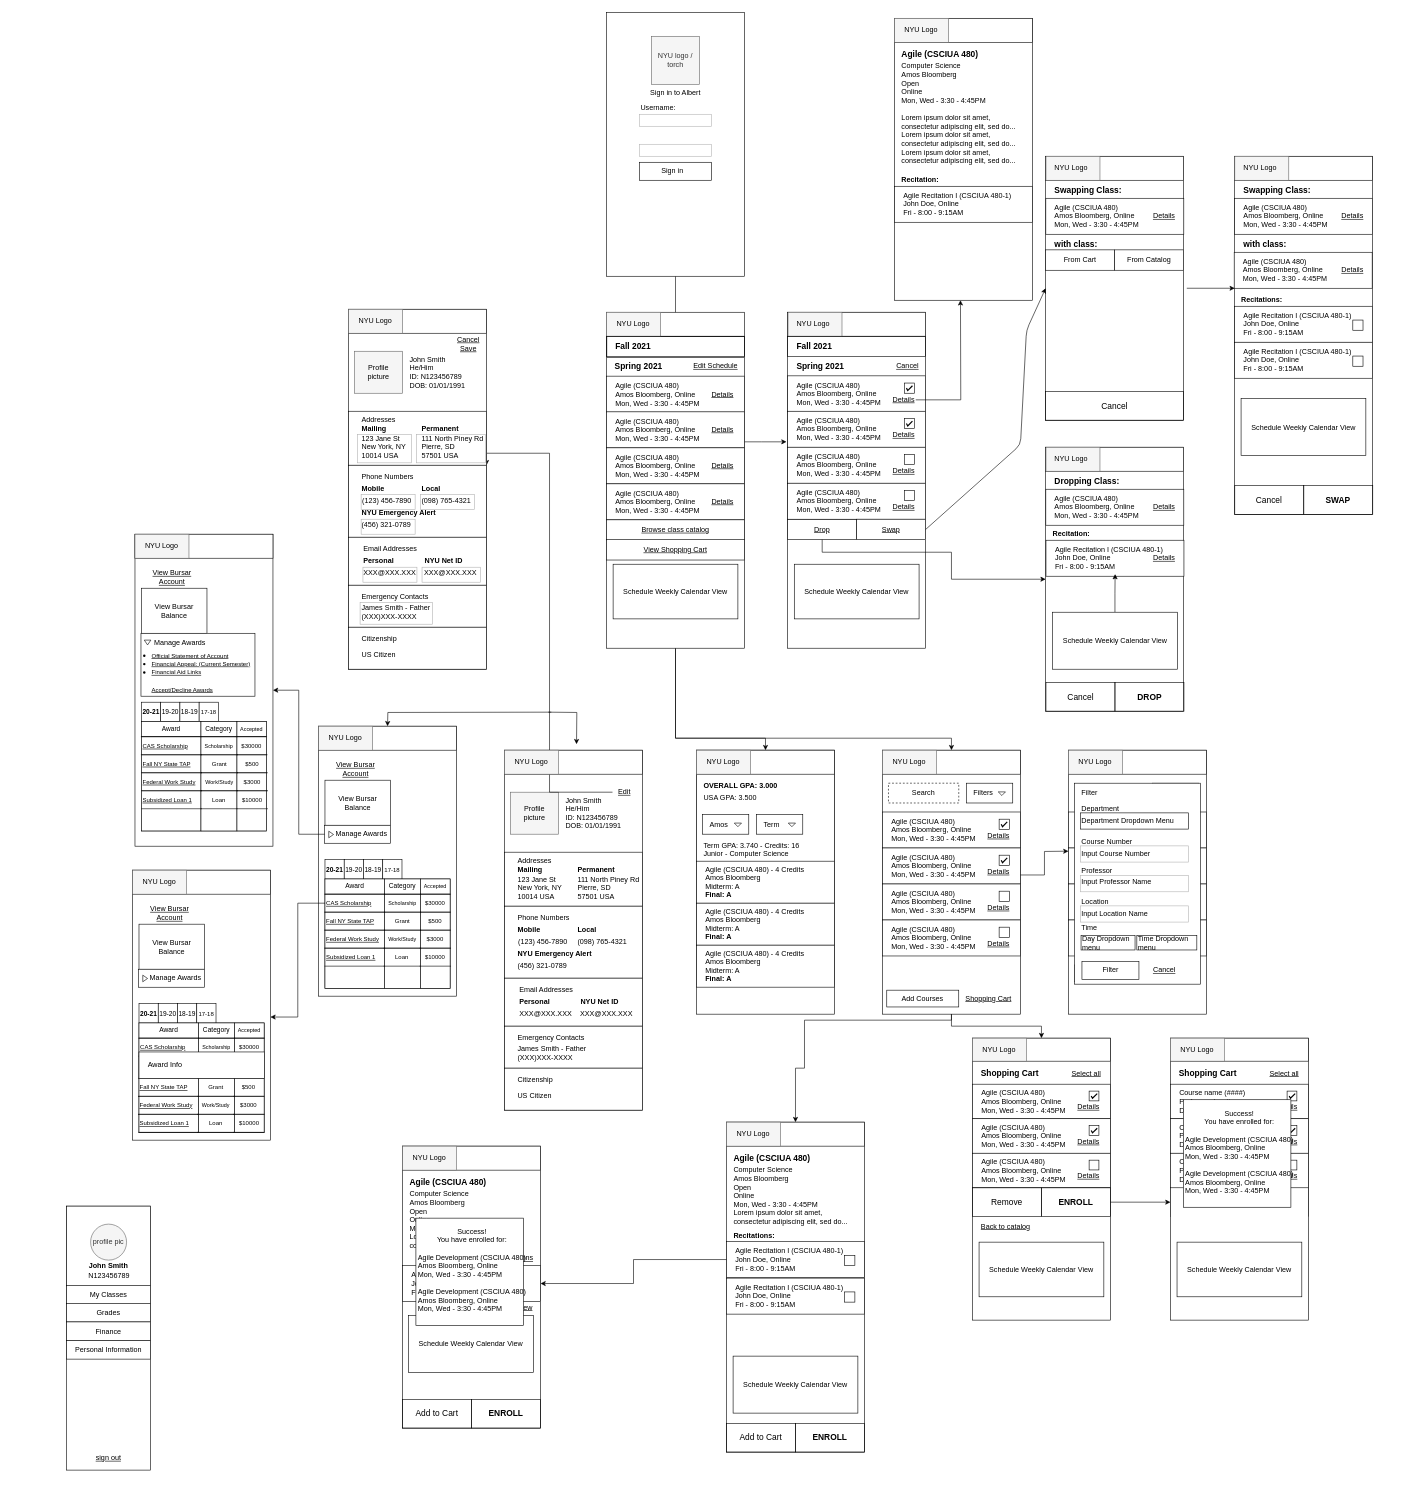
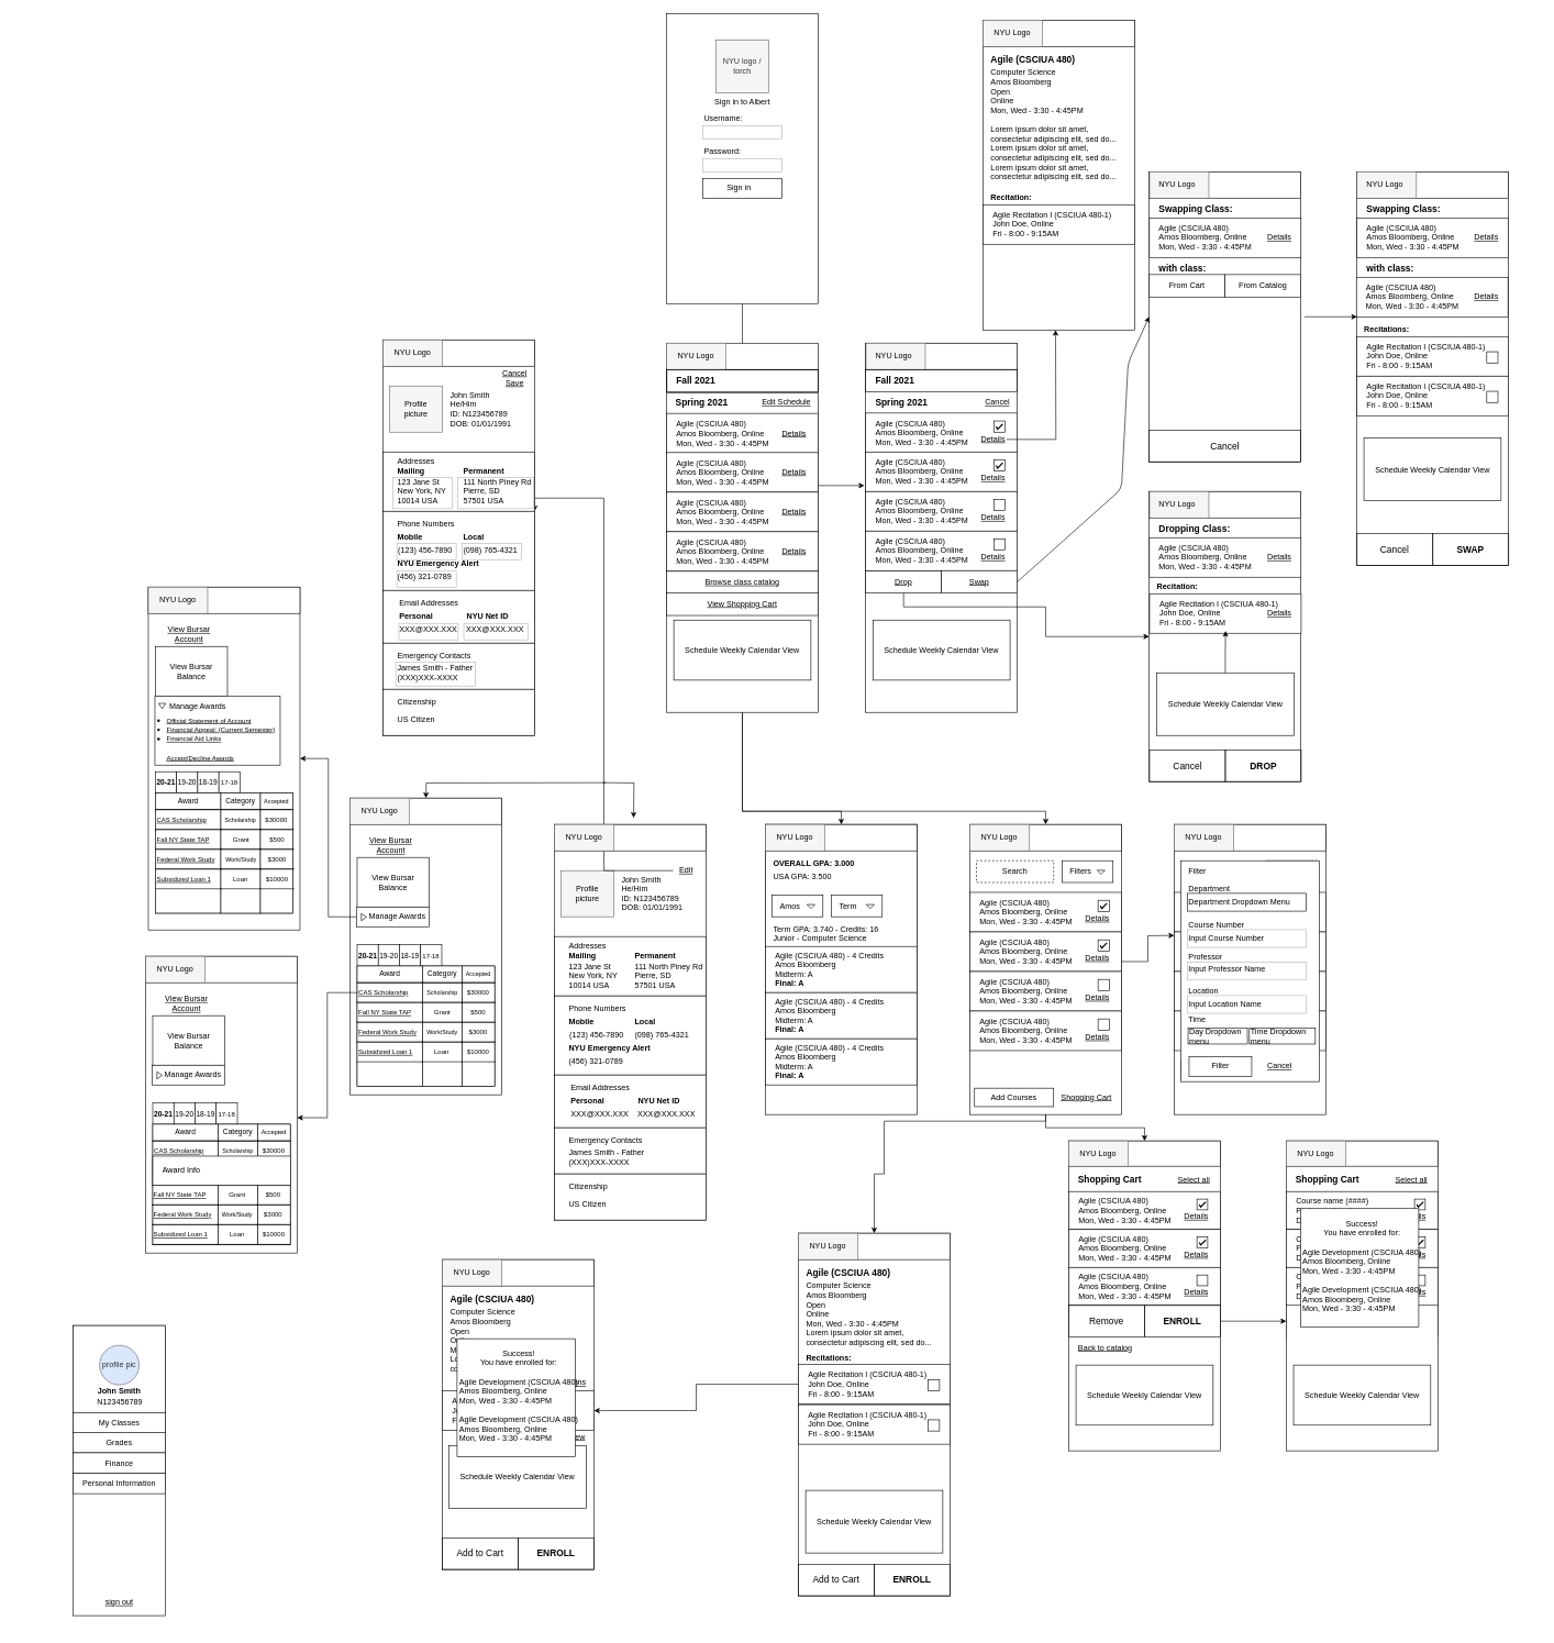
+ <mxCell id="261" value="Password:&amp;nbsp;" style="text;html=1;strokeColor=none;fillColor=none;align=left;verticalAlign=middle;whiteSpace=wrap;rounded=0;" parent="256" vertex="1"><mxGeometry x="55.0" y="200" width="65.01" height="20" as="geometry" /></mxCell>
- <mxCell id="316" value="profile pic" style="ellipse;whiteSpace=wrap;html=1;aspect=fixed;rounded=0;shadow=0;glass=0;sketch=0;fillColor=#f5f5f5;strokeColor=#666666;fontColor=#333333;" parent="309" vertex="1"><mxGeometry x="130" y="-133" width="60" height="60" as="geometry" /></mxCell>
+ <mxCell id="316" value="profile pic" style="ellipse;whiteSpace=wrap;html=1;aspect=fixed;rounded=0;shadow=0;glass=0;sketch=0;fillColor=#dae8fc;strokeColor=#666666;fontColor=#333333;" parent="309" vertex="1"><mxGeometry x="130" y="-133" width="60" height="60" as="geometry" /></mxCell>
